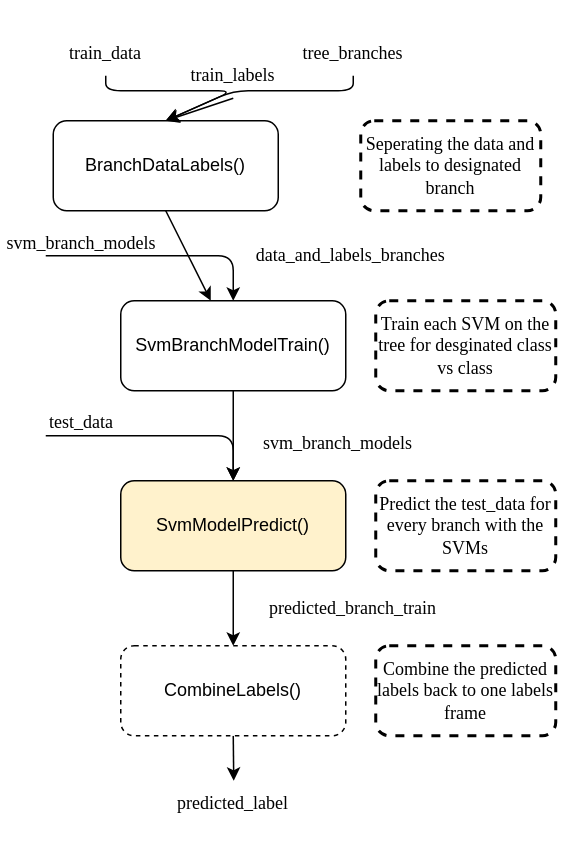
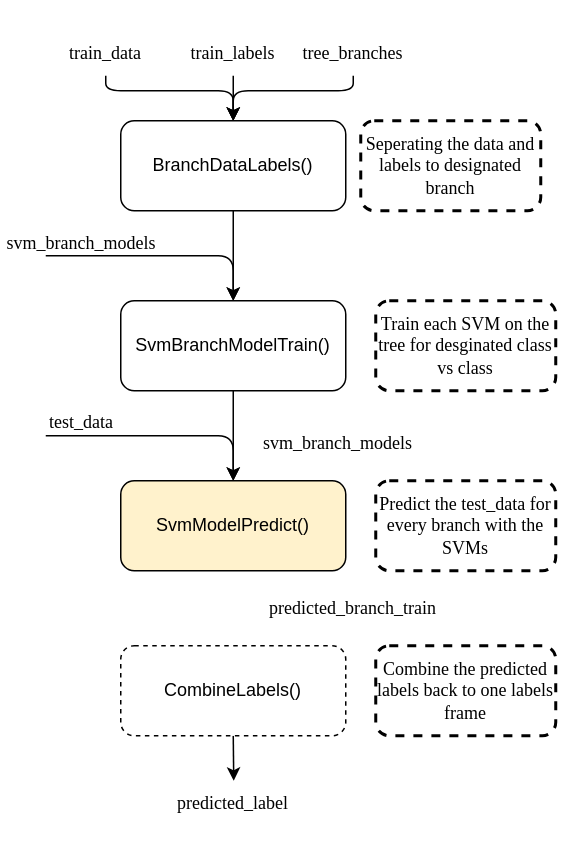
- <mxCell id="27" value="train_labels" style="text;html=1;strokeColor=none;fillColor=none;align=center;verticalAlign=middle;whiteSpace=wrap;rounded=0;fontFamily=Georgia;" parent="1" vertex="1"><mxGeometry x="120" y="35" width="70" height="30" as="geometry" /></mxCell>
+ <mxCell id="27" value="train_labels" style="text;html=1;strokeColor=none;fillColor=none;align=center;verticalAlign=middle;whiteSpace=wrap;rounded=0;fontFamily=Georgia;" parent="1" vertex="1"><mxGeometry x="120" y="20" width="70" height="30" as="geometry" /></mxCell>
- <mxCell id="3" value="BranchDataLabels()" style="rounded=1;whiteSpace=wrap;html=1;" parent="1" vertex="1"><mxGeometry x="35" y="80" width="150" height="60" as="geometry" /></mxCell>
+ <mxCell id="3" value="BranchDataLabels()" style="rounded=1;whiteSpace=wrap;html=1;" parent="1" vertex="1"><mxGeometry x="80" y="80" width="150" height="60" as="geometry" /></mxCell>
- <mxCell id="6" value="data_and_labels_branches&amp;nbsp;" style="text;html=1;strokeColor=none;fillColor=none;align=center;verticalAlign=middle;whiteSpace=wrap;rounded=0;fontFamily=Georgia;" parent="1" vertex="1"><mxGeometry x="160" y="155" width="150" height="30" as="geometry" /></mxCell>
- <mxCell id="7" style="edgeStyle=none;html=1;exitX=0.5;exitY=1;exitDx=0;exitDy=0;fontFamily=Georgia;fontColor=#FFFFFF;" parent="1" source="8" target="20" edge="1"><mxGeometry relative="1" as="geometry" /></mxCell>
